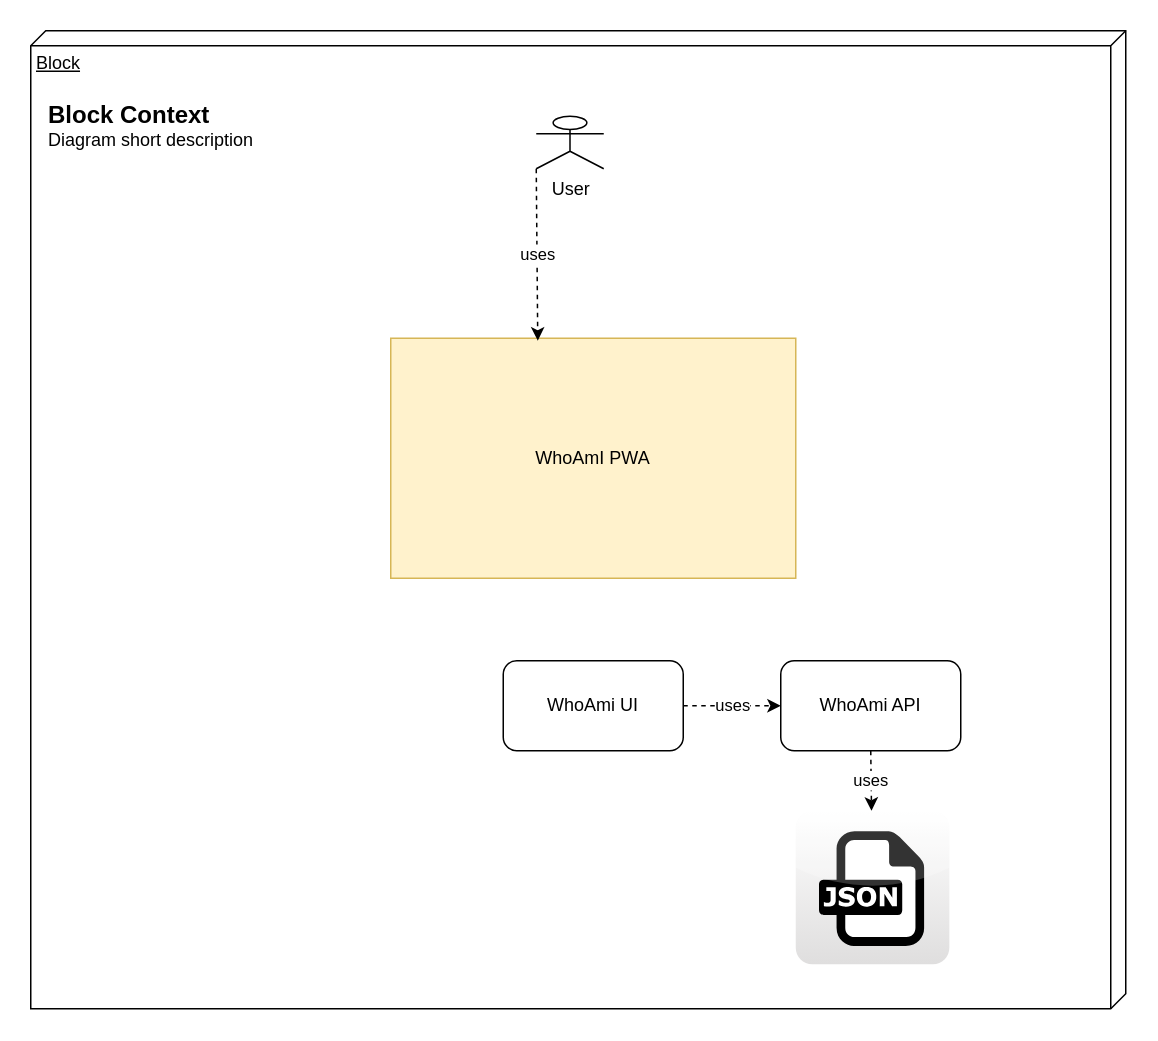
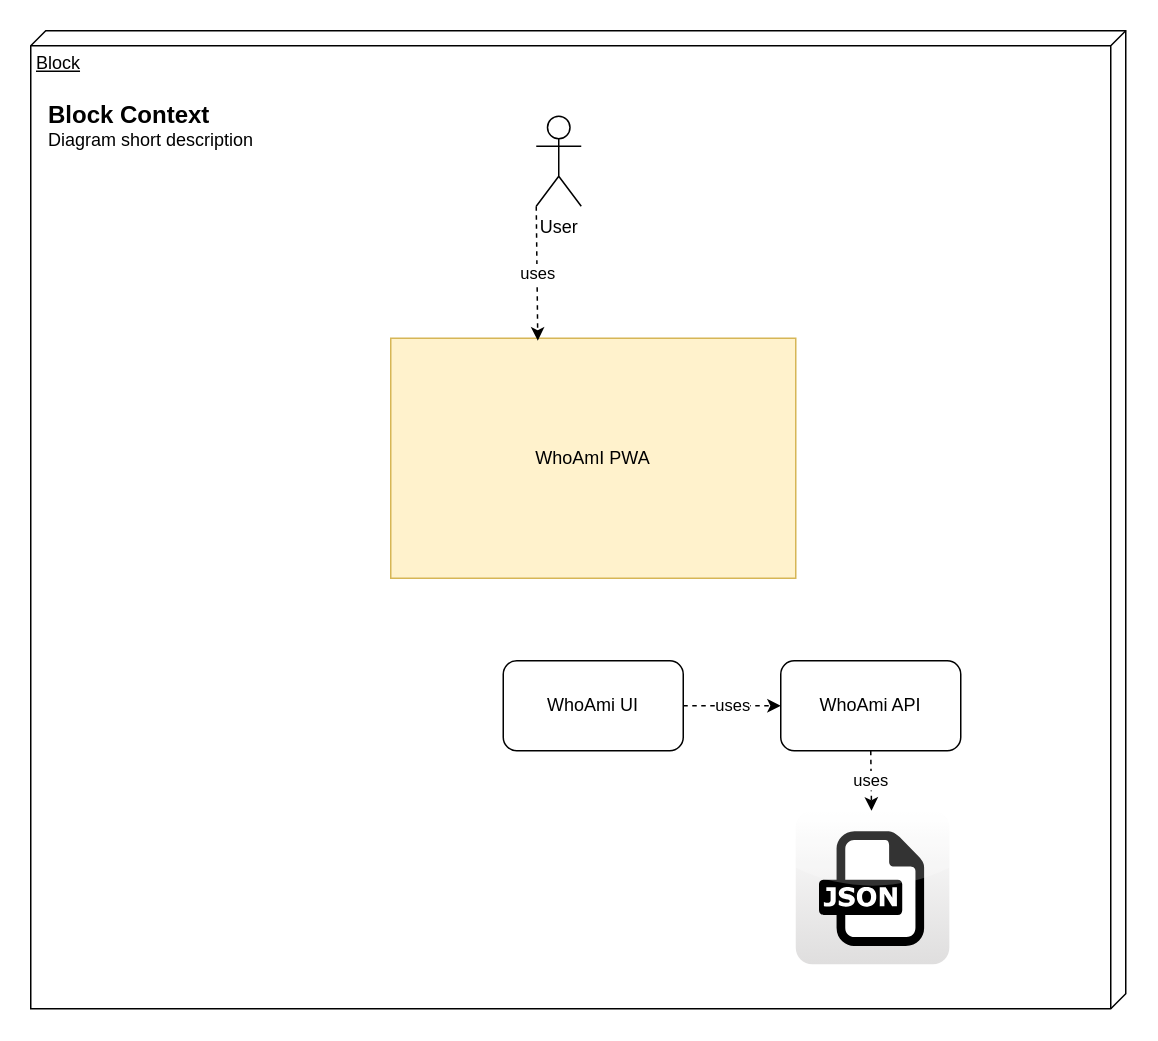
- <mxCell id="6" value="User" style="shape=umlActor;verticalLabelPosition=bottom;verticalAlign=top;html=1;outlineConnect=0;" vertex="1" parent="1"><mxGeometry x="357" y="77" width="45" height="35" as="geometry" /></mxCell>
+ <mxCell id="6" value="User" style="shape=umlActor;verticalLabelPosition=bottom;verticalAlign=top;html=1;outlineConnect=0;" vertex="1" parent="1"><mxGeometry x="357" y="77" width="30" height="60" as="geometry" /></mxCell>
